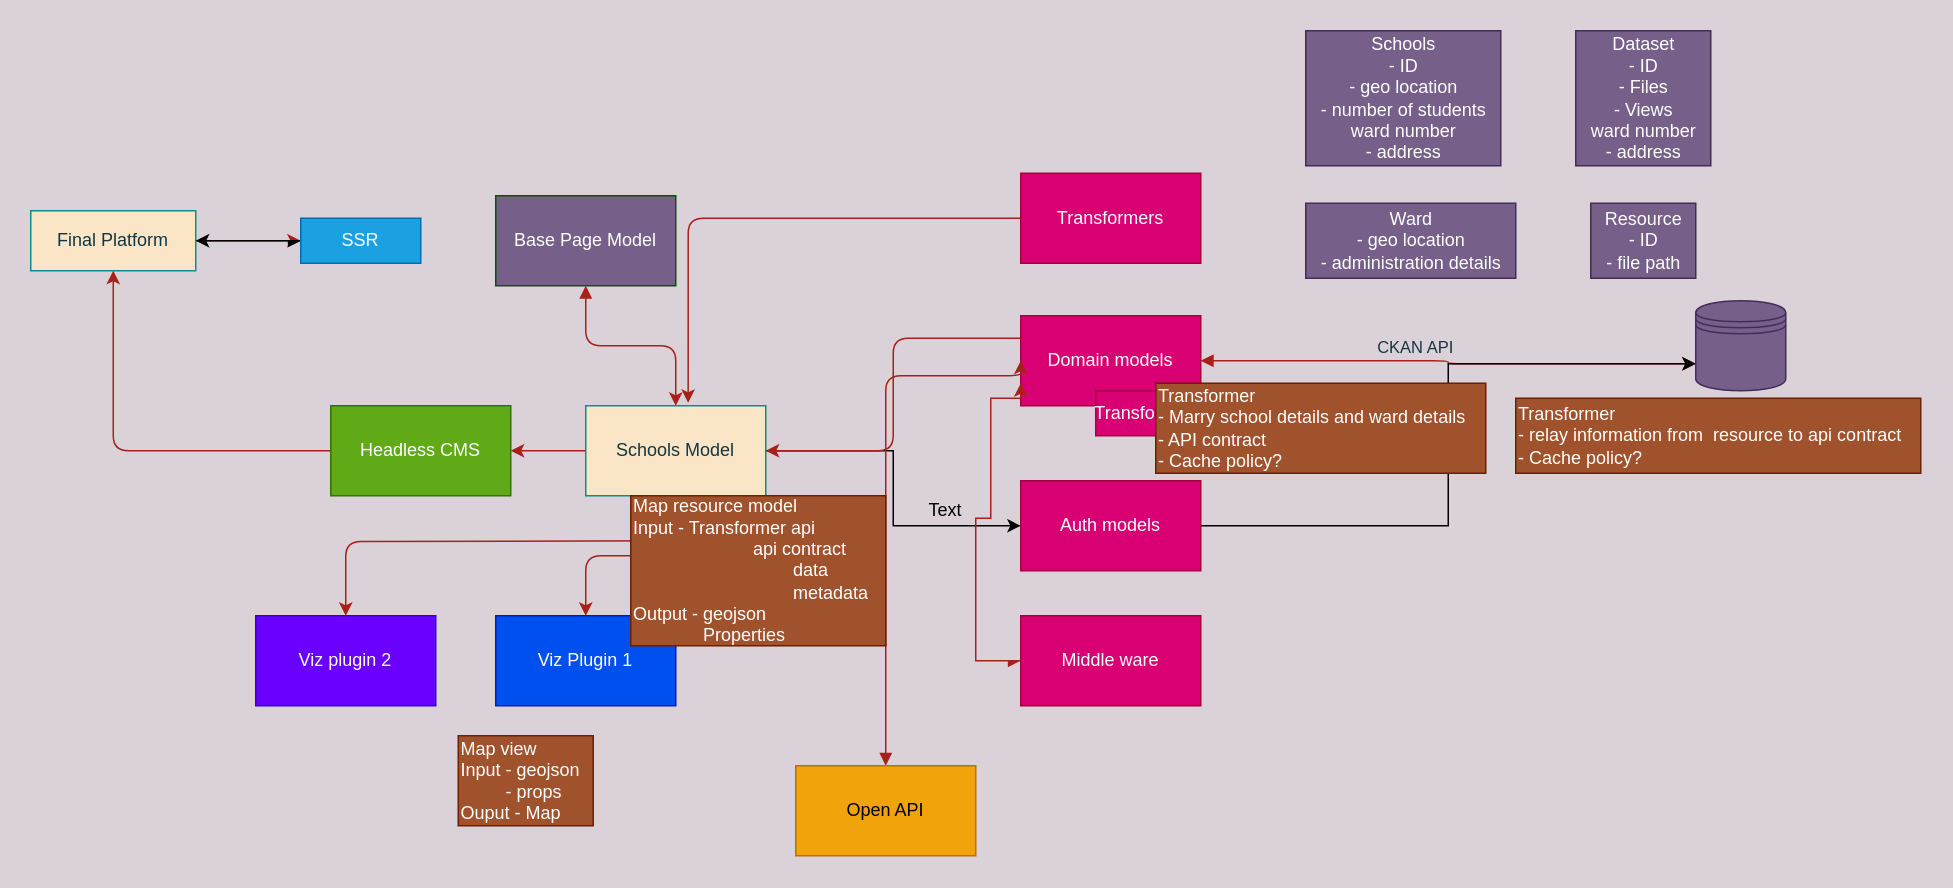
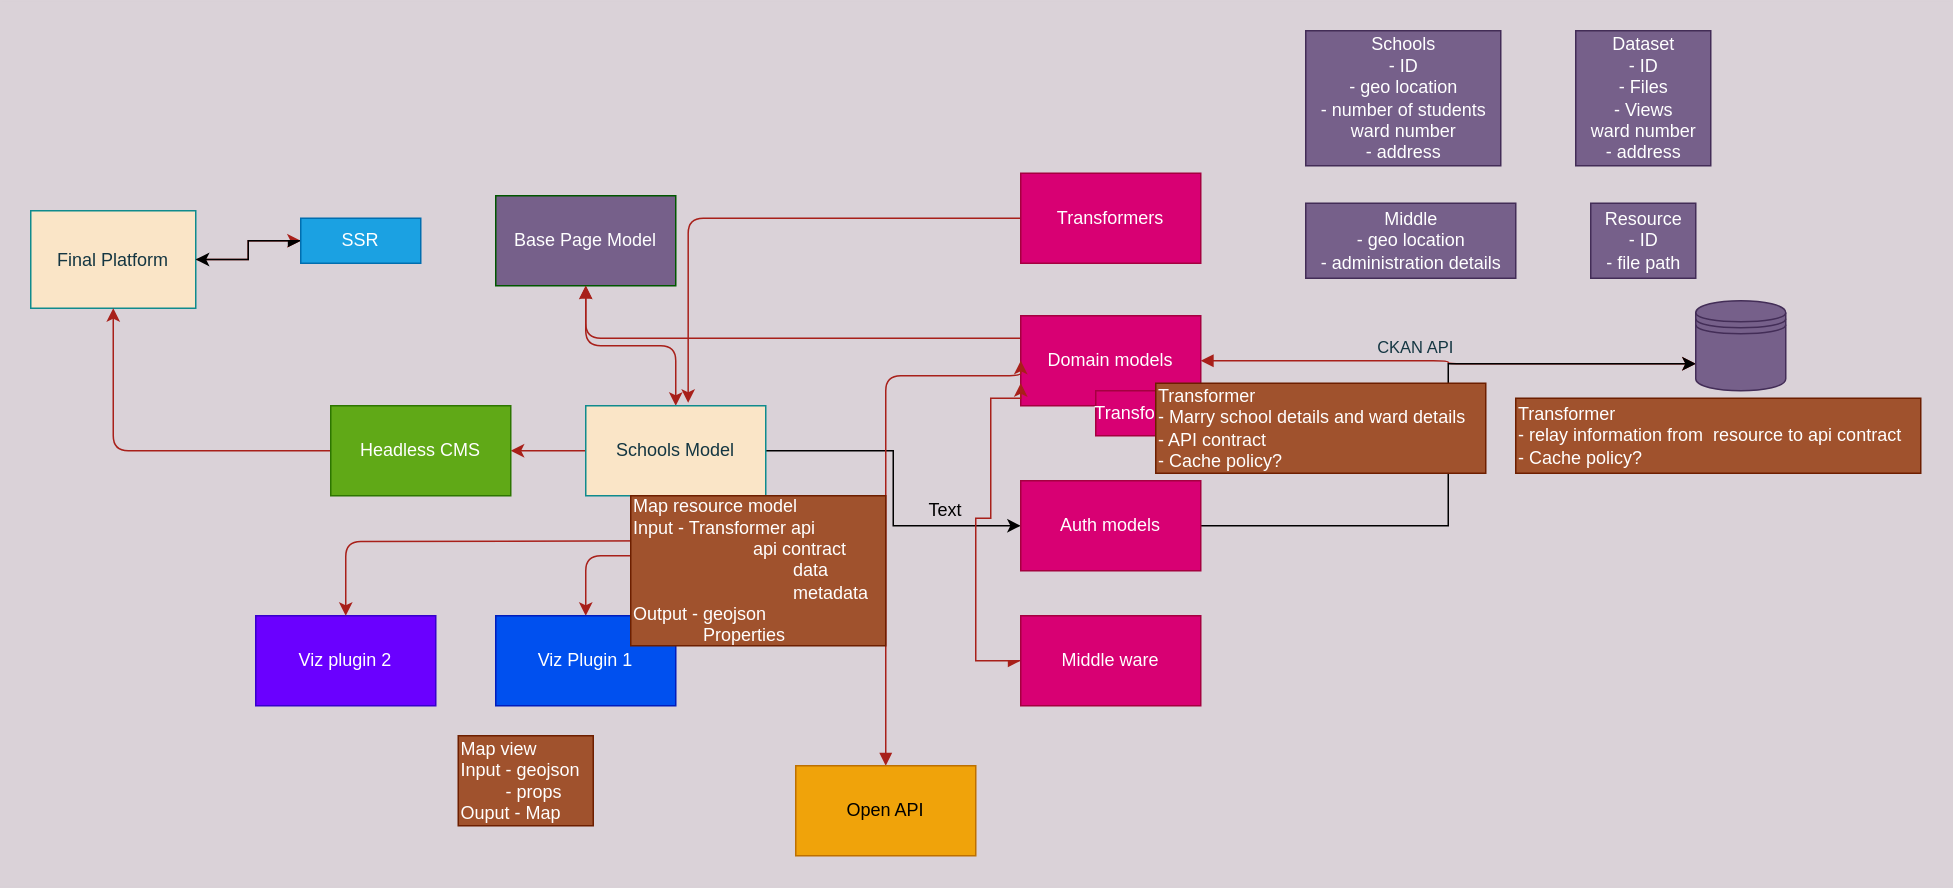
- <mxCell id="3" value="Final Platform" style="whiteSpace=wrap;html=1;fillColor=#FAE5C7;strokeColor=#0F8B8D;fontColor=#143642;" parent="1" vertex="1"><mxGeometry x="20" y="140" width="110" height="40" as="geometry" /></mxCell>
+ <mxCell id="3" value="Final Platform" style="whiteSpace=wrap;html=1;fillColor=#FAE5C7;strokeColor=#0F8B8D;fontColor=#143642;" parent="1" vertex="1"><mxGeometry x="20" y="140" width="110" height="65" as="geometry" /></mxCell>
- <mxCell id="36" value="Ward&lt;br&gt;- geo location&lt;br&gt;- administration details" style="text;html=1;align=center;verticalAlign=middle;resizable=0;points=[];autosize=1;strokeColor=#432D57;fontColor=#ffffff;fillColor=#76608a;" vertex="1" parent="1"><mxGeometry x="870" y="135" width="140" height="50" as="geometry" /></mxCell>
+ <mxCell id="36" value="Middle&lt;br&gt;- geo location&lt;br&gt;- administration details" style="text;html=1;align=center;verticalAlign=middle;resizable=0;points=[];autosize=1;strokeColor=#432D57;fontColor=#ffffff;fillColor=#76608a;" vertex="1" parent="1"><mxGeometry x="870" y="135" width="140" height="50" as="geometry" /></mxCell>
- <mxCell id="22" style="edgeStyle=orthogonalEdgeStyle;curved=0;rounded=1;sketch=0;orthogonalLoop=1;jettySize=auto;html=1;exitX=0;exitY=0.25;exitDx=0;exitDy=0;fontColor=#143642;startArrow=none;startFill=0;strokeColor=#A8201A;fillColor=#FAE5C7;" parent="1" source="23" target="12" edge="1"><mxGeometry relative="1" as="geometry" /></mxCell>
+ <mxCell id="22" style="edgeStyle=orthogonalEdgeStyle;curved=0;rounded=1;sketch=0;orthogonalLoop=1;jettySize=auto;html=1;exitX=0;exitY=0.25;exitDx=0;exitDy=0;fontColor=#143642;startArrow=none;startFill=0;strokeColor=#A8201A;fillColor=#FAE5C7;" parent="1" source="23" target="8" edge="1"><mxGeometry relative="1" as="geometry" /></mxCell>
